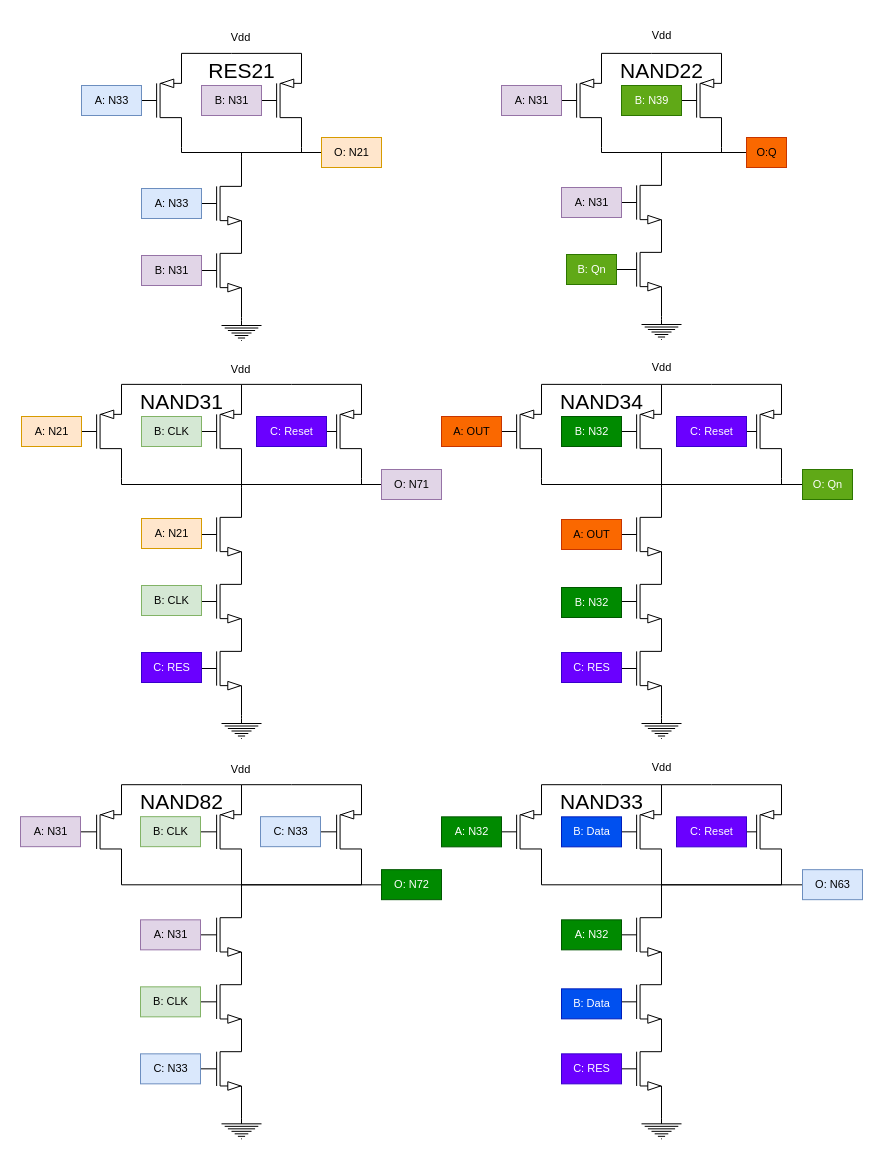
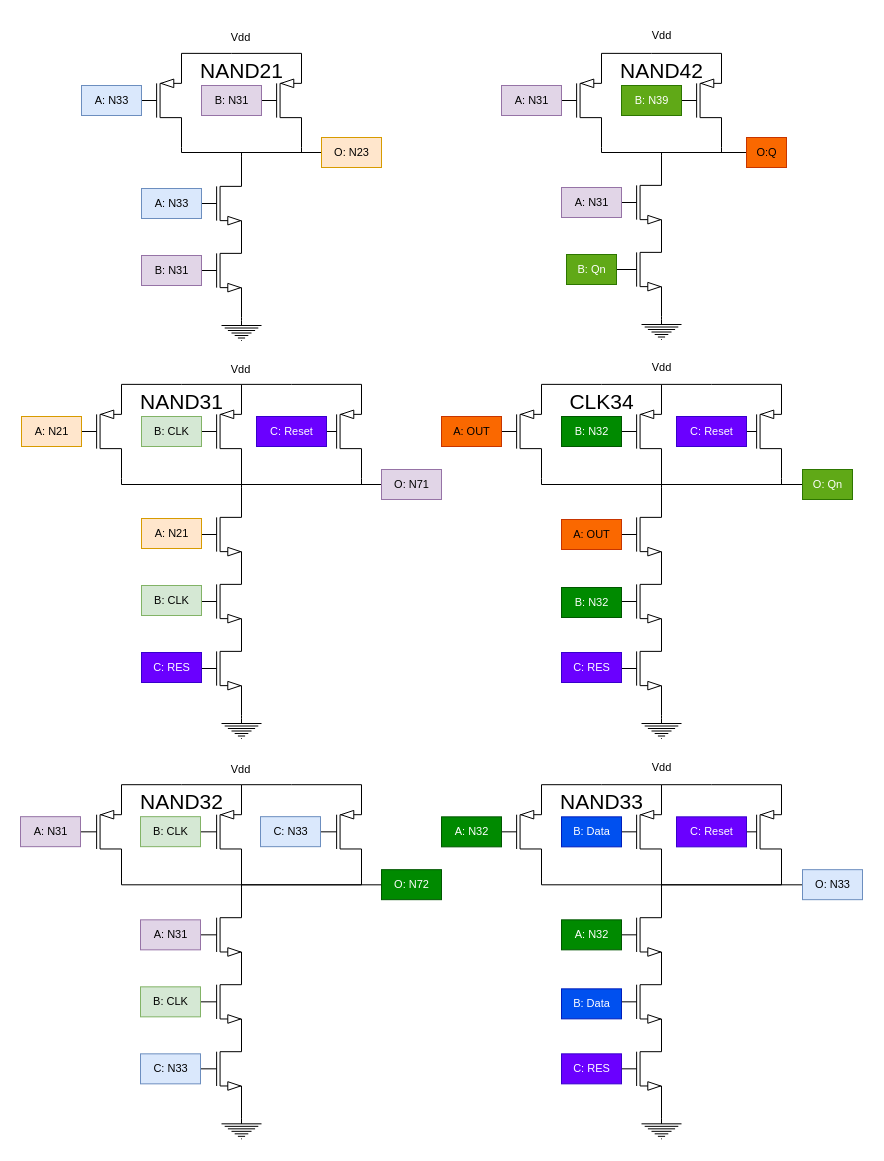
- <mxCell id="33" value="RES21" style="text;html=1;align=center;verticalAlign=middle;resizable=0;points=[];autosize=1;strokeColor=none;fillColor=none;fontSize=21;fontFamily=Helvetica;fontColor=default;" parent="1" vertex="1"><mxGeometry x="186" y="50" width="110" height="40" as="geometry" /></mxCell>
+ <mxCell id="33" value="NAND21" style="text;html=1;align=center;verticalAlign=middle;resizable=0;points=[];autosize=1;strokeColor=none;fillColor=none;fontSize=21;fontFamily=Helvetica;fontColor=default;" parent="1" vertex="1"><mxGeometry x="186" y="50" width="110" height="40" as="geometry" /></mxCell>
- <mxCell id="35" value="NAND22" style="text;html=1;align=center;verticalAlign=middle;resizable=0;points=[];autosize=1;strokeColor=none;fillColor=none;fontSize=21;fontFamily=Helvetica;fontColor=default;" parent="1" vertex="1"><mxGeometry x="606" y="50" width="110" height="40" as="geometry" /></mxCell>
+ <mxCell id="35" value="NAND42" style="text;html=1;align=center;verticalAlign=middle;resizable=0;points=[];autosize=1;strokeColor=none;fillColor=none;fontSize=21;fontFamily=Helvetica;fontColor=default;" parent="1" vertex="1"><mxGeometry x="606" y="50" width="110" height="40" as="geometry" /></mxCell>
- <mxCell id="50" value="O: N21" style="text;html=1;align=center;verticalAlign=middle;resizable=0;points=[];autosize=1;strokeColor=#d79b00;fillColor=#ffe6cc;fontSize=11;fontFamily=Helvetica;" parent="1" vertex="1"><mxGeometry x="321" y="137" width="60" height="30" as="geometry" /></mxCell>
+ <mxCell id="50" value="O: N23" style="text;html=1;align=center;verticalAlign=middle;resizable=0;points=[];autosize=1;strokeColor=#d79b00;fillColor=#ffe6cc;fontSize=11;fontFamily=Helvetica;" parent="1" vertex="1"><mxGeometry x="321" y="137" width="60" height="30" as="geometry" /></mxCell>
- <mxCell id="72" value="NAND34" style="text;html=1;align=center;verticalAlign=middle;resizable=0;points=[];autosize=1;strokeColor=none;fillColor=none;fontSize=21;fontFamily=Helvetica;fontColor=default;" vertex="1" parent="1"><mxGeometry x="546" y="381" width="110" height="40" as="geometry" /></mxCell>
+ <mxCell id="72" value="CLK34" style="text;html=1;align=center;verticalAlign=middle;resizable=0;points=[];autosize=1;strokeColor=none;fillColor=none;fontSize=21;fontFamily=Helvetica;fontColor=default;" vertex="1" parent="1"><mxGeometry x="546" y="381" width="110" height="40" as="geometry" /></mxCell>
- <mxCell id="88" value="NAND82" style="text;html=1;align=center;verticalAlign=middle;resizable=0;points=[];autosize=1;strokeColor=none;fillColor=none;fontSize=21;fontFamily=Helvetica;fontColor=default;" vertex="1" parent="1"><mxGeometry x="126" y="781" width="110" height="40" as="geometry" /></mxCell>
+ <mxCell id="88" value="NAND32" style="text;html=1;align=center;verticalAlign=middle;resizable=0;points=[];autosize=1;strokeColor=none;fillColor=none;fontSize=21;fontFamily=Helvetica;fontColor=default;" vertex="1" parent="1"><mxGeometry x="126" y="781" width="110" height="40" as="geometry" /></mxCell>
- <mxCell id="122" value="O:&amp;nbsp;N63" style="text;html=1;align=center;verticalAlign=middle;resizable=0;points=[];autosize=1;strokeColor=#6c8ebf;fillColor=#dae8fc;fontSize=11;fontFamily=Helvetica;" parent="1" vertex="1"><mxGeometry x="802" y="869.17" width="60" height="30" as="geometry" /></mxCell>
+ <mxCell id="122" value="O:&amp;nbsp;N33" style="text;html=1;align=center;verticalAlign=middle;resizable=0;points=[];autosize=1;strokeColor=#6c8ebf;fillColor=#dae8fc;fontSize=11;fontFamily=Helvetica;" parent="1" vertex="1"><mxGeometry x="802" y="869.17" width="60" height="30" as="geometry" /></mxCell>
